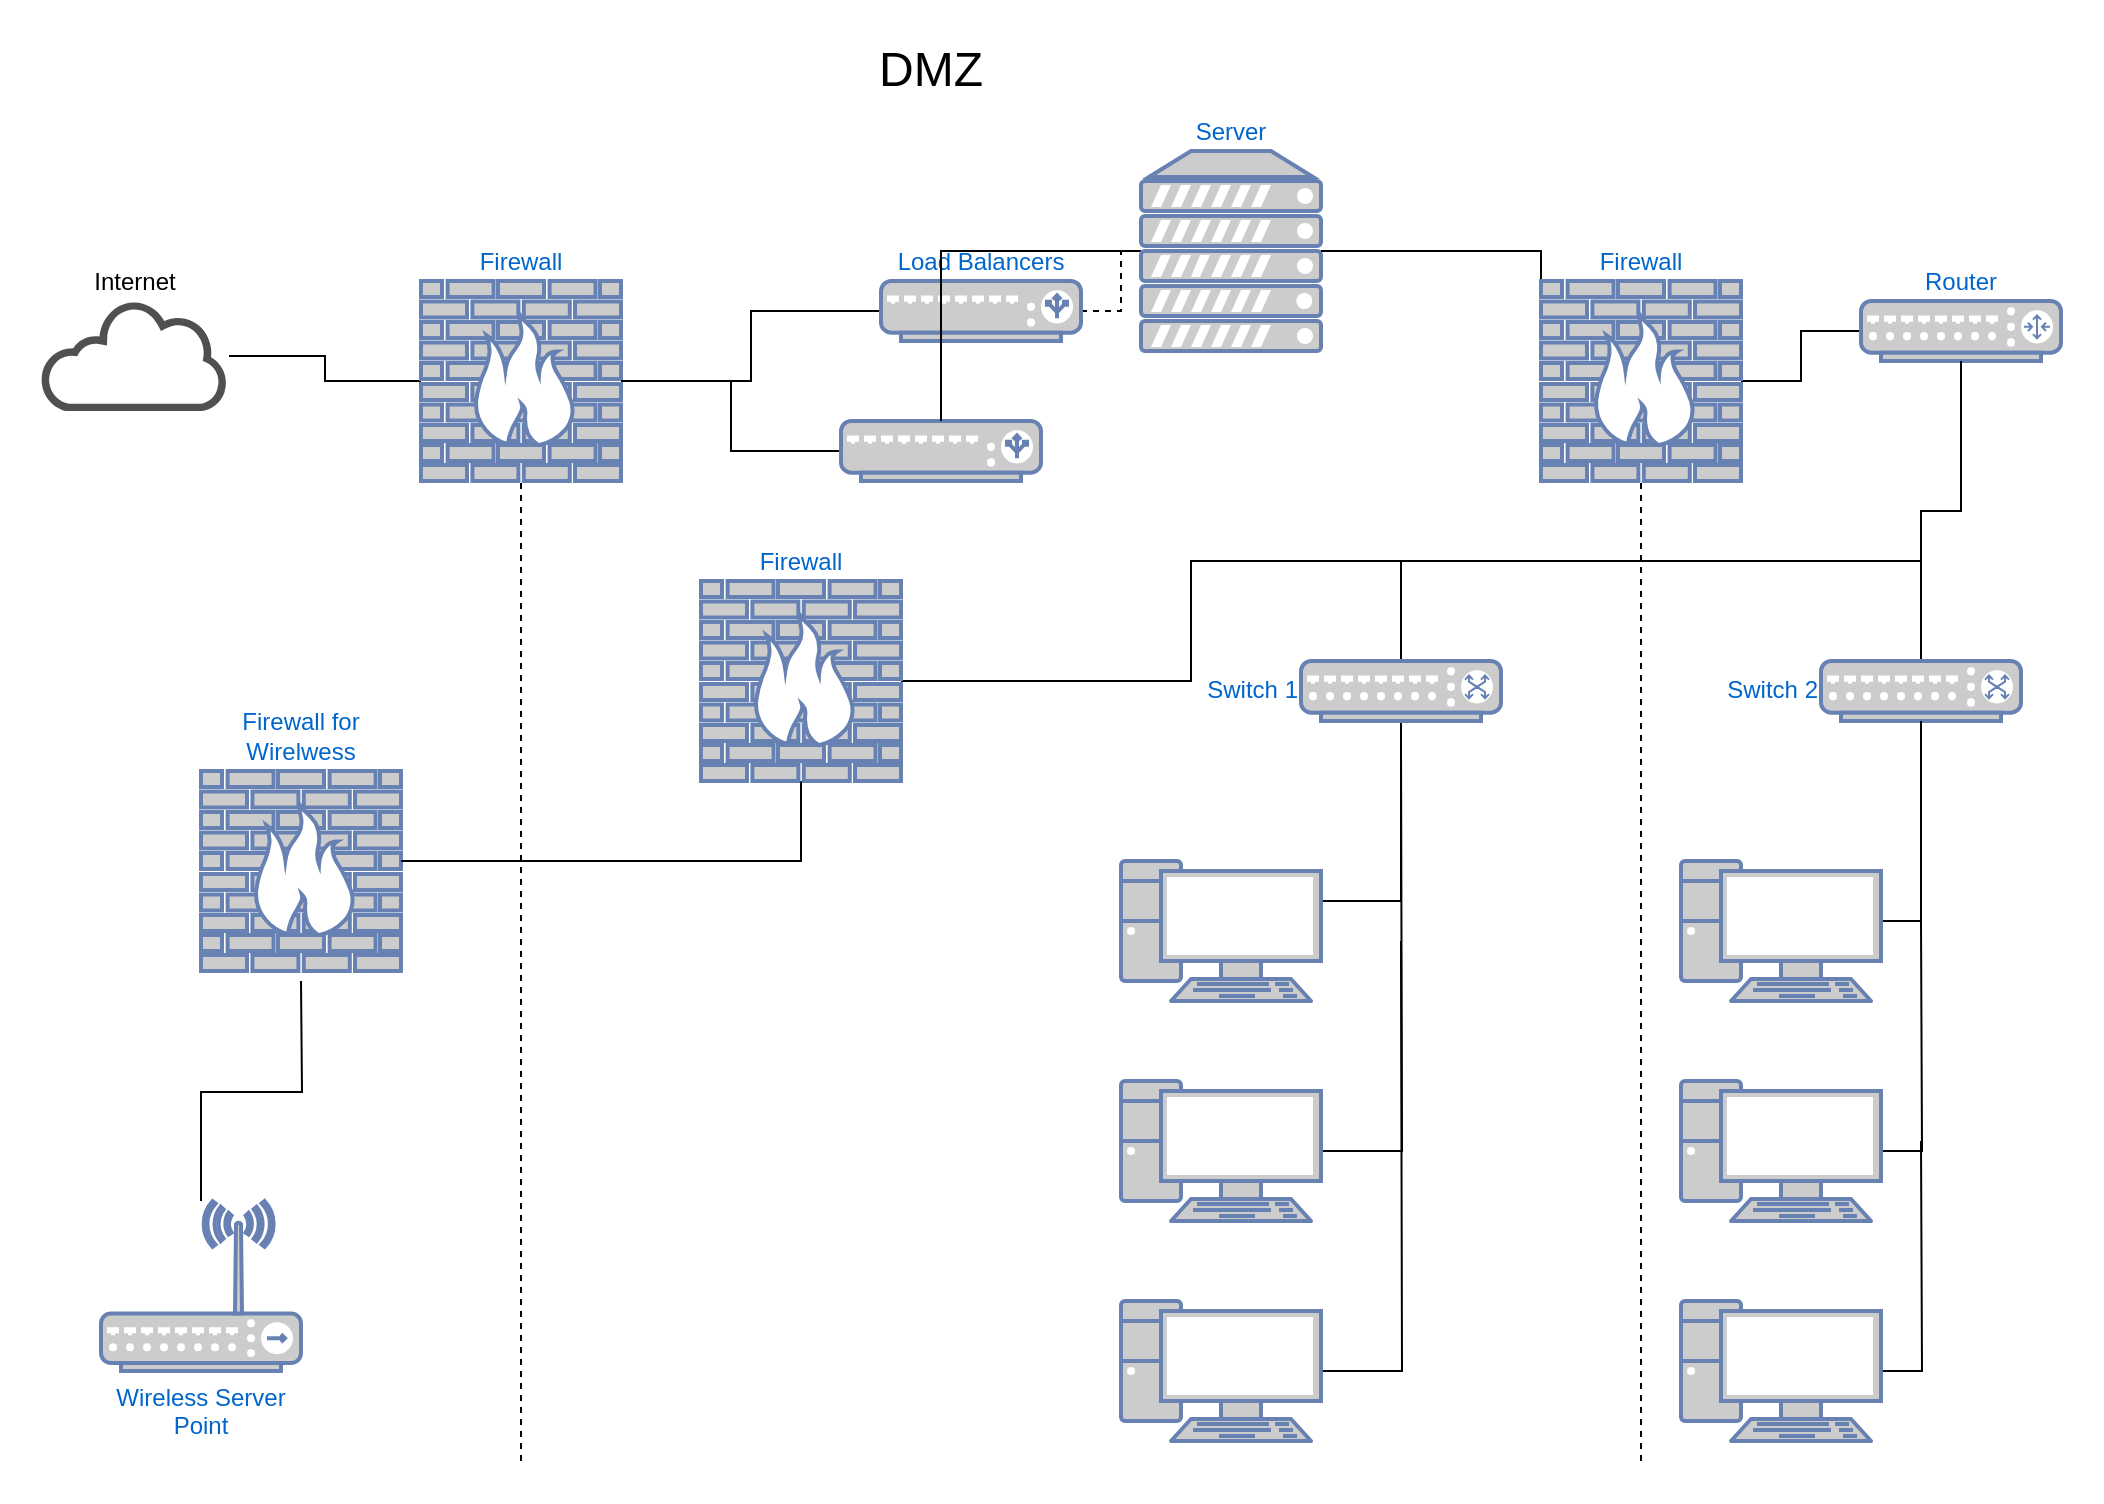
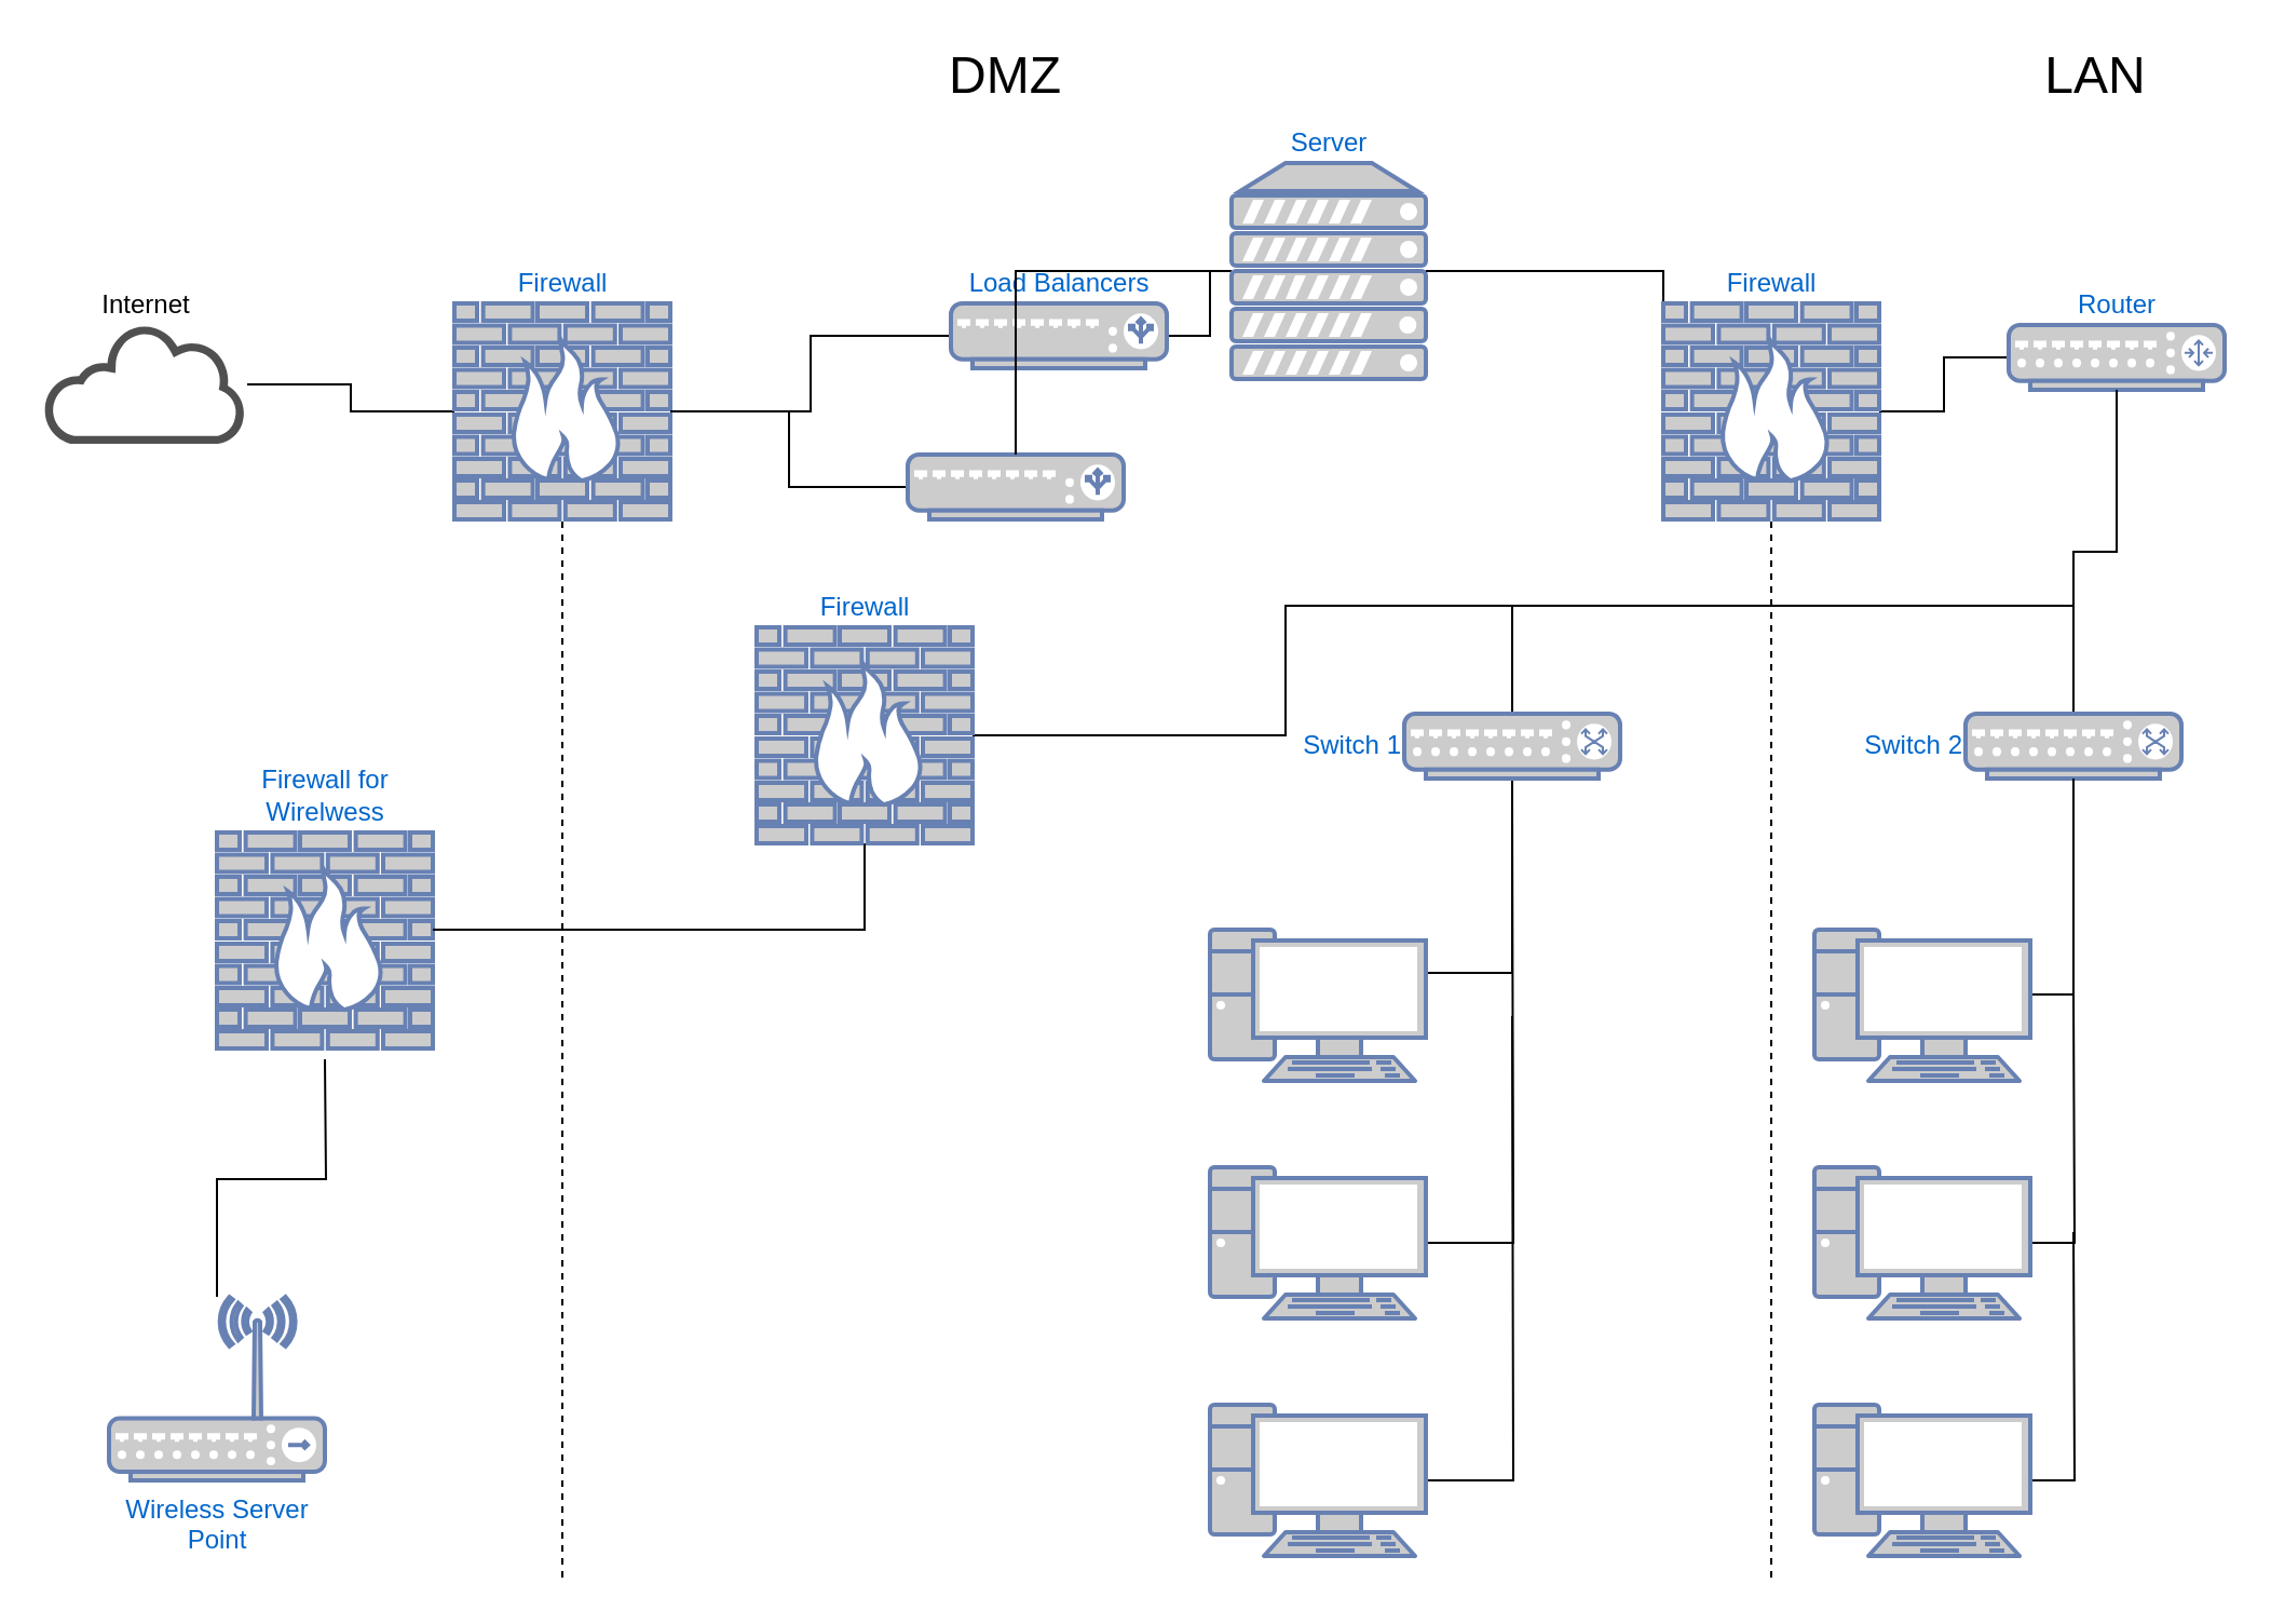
+ <mxCell id="36" value="LAN" style="text;html=1;resizable=0;autosize=1;align=center;verticalAlign=middle;points=[];fillColor=none;strokeColor=none;rounded=0;fontSize=24;" vertex="1" parent="1"><mxGeometry x="940" y="20" width="60" height="30" as="geometry" /></mxCell>
- <mxCell id="6" value="" style="edgeStyle=orthogonalEdgeStyle;rounded=0;orthogonalLoop=1;jettySize=auto;html=1;endArrow=none;endFill=0;dashed=1;" edge="1" parent="1" source="7" target="13"><mxGeometry relative="1" as="geometry" /></mxCell>
+ <mxCell id="6" value="" style="edgeStyle=orthogonalEdgeStyle;rounded=0;orthogonalLoop=1;jettySize=auto;html=1;endArrow=none;endFill=0;" edge="1" parent="1" source="7" target="13"><mxGeometry relative="1" as="geometry" /></mxCell>
